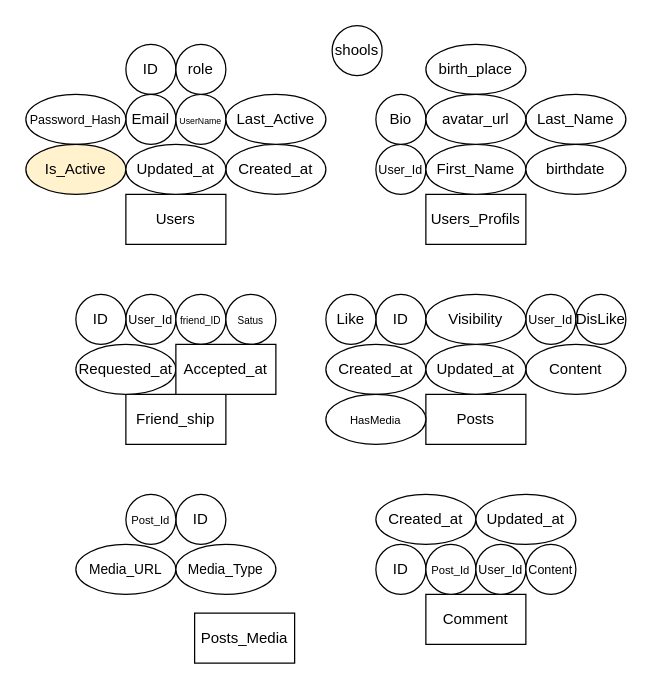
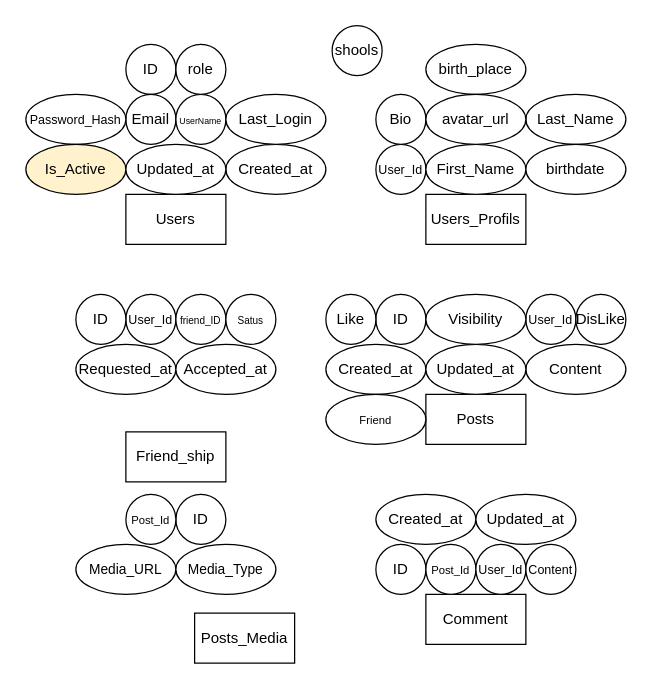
- <mxCell id="9" value="Last_Active" style="ellipse;whiteSpace=wrap;html=1;" vertex="1" parent="1"><mxGeometry x="180" y="75" width="80" height="40" as="geometry" /></mxCell>
+ <mxCell id="9" value="Last_Login" style="ellipse;whiteSpace=wrap;html=1;" vertex="1" parent="1"><mxGeometry x="180" y="75" width="80" height="40" as="geometry" /></mxCell>
- <mxCell id="28" value="Accepted_at" style="whiteSpace=wrap;html=1;rounded=0;" vertex="1" parent="1"><mxGeometry x="140" y="275" width="80" height="40" as="geometry" /></mxCell>
+ <mxCell id="28" value="Accepted_at" style="ellipse;whiteSpace=wrap;html=1;" vertex="1" parent="1"><mxGeometry x="140" y="275" width="80" height="40" as="geometry" /></mxCell>
- <mxCell id="23" value="Friend_ship" style="rounded=0;whiteSpace=wrap;html=1;" vertex="1" parent="1"><mxGeometry x="100" y="315" width="80" height="40" as="geometry" /></mxCell>
+ <mxCell id="23" value="Friend_ship" style="rounded=0;whiteSpace=wrap;html=1;" vertex="1" parent="1"><mxGeometry x="100" y="345" width="80" height="40" as="geometry" /></mxCell>
- <mxCell id="46" value="&lt;font style=&quot;font-size: 9px;&quot;&gt;HasMedia&lt;/font&gt;" style="ellipse;whiteSpace=wrap;html=1;" vertex="1" parent="1"><mxGeometry x="260" y="315" width="80" height="40" as="geometry" /></mxCell>
+ <mxCell id="46" value="&lt;font style=&quot;font-size: 9px;&quot;&gt;Friend&lt;/font&gt;" style="ellipse;whiteSpace=wrap;html=1;" vertex="1" parent="1"><mxGeometry x="260" y="315" width="80" height="40" as="geometry" /></mxCell>
